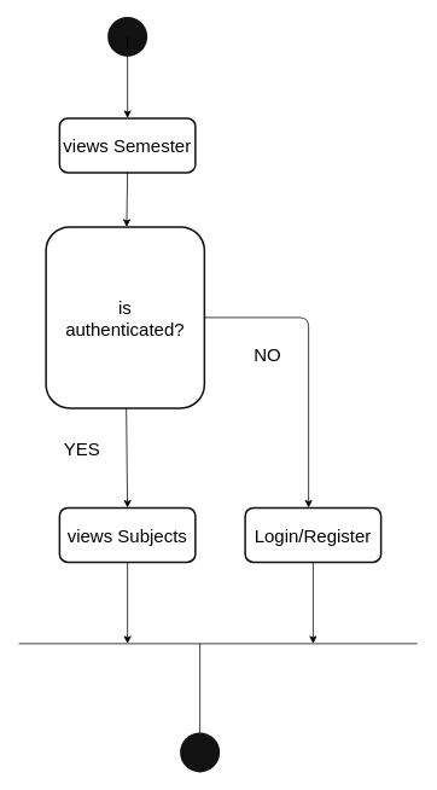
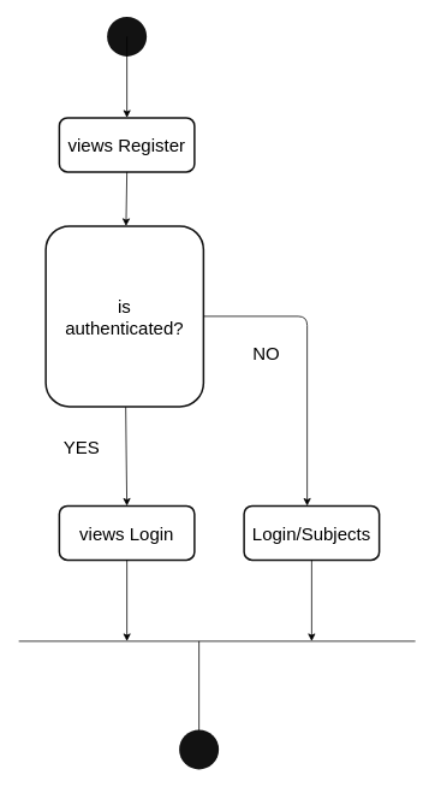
- <mxCell id="4" value="&lt;p style=&quot;font-size: 20px&quot;&gt;views Semester&lt;/p&gt;" style="rounded=1;whiteSpace=wrap;html=1;strokeColor=#121212;strokeWidth=2;" vertex="1" parent="1"><mxGeometry x="65" y="130" width="150" height="60" as="geometry" /></mxCell>
+ <mxCell id="4" value="&lt;p style=&quot;font-size: 20px&quot;&gt;views Register&lt;/p&gt;" style="rounded=1;whiteSpace=wrap;html=1;strokeColor=#121212;strokeWidth=2;" vertex="1" parent="1"><mxGeometry x="65" y="130" width="150" height="60" as="geometry" /></mxCell>
- <mxCell id="8" value="&lt;p style=&quot;font-size: 20px&quot;&gt;views Subjects&lt;/p&gt;" style="rounded=1;whiteSpace=wrap;html=1;strokeColor=#121212;strokeWidth=2;" vertex="1" parent="1"><mxGeometry x="65" y="560" width="150" height="60" as="geometry" /></mxCell>
+ <mxCell id="8" value="&lt;p style=&quot;font-size: 20px&quot;&gt;views Login&lt;/p&gt;" style="rounded=1;whiteSpace=wrap;html=1;strokeColor=#121212;strokeWidth=2;" vertex="1" parent="1"><mxGeometry x="65" y="560" width="150" height="60" as="geometry" /></mxCell>
- <mxCell id="16" value="&lt;p style=&quot;font-size: 20px&quot;&gt;Login/Register&lt;/p&gt;" style="rounded=1;whiteSpace=wrap;html=1;strokeColor=#121212;strokeWidth=2;" vertex="1" parent="1"><mxGeometry x="270" y="560" width="150" height="60" as="geometry" /></mxCell>
+ <mxCell id="16" value="&lt;p style=&quot;font-size: 20px&quot;&gt;Login/Subjects&lt;/p&gt;" style="rounded=1;whiteSpace=wrap;html=1;strokeColor=#121212;strokeWidth=2;" vertex="1" parent="1"><mxGeometry x="270" y="560" width="150" height="60" as="geometry" /></mxCell>
